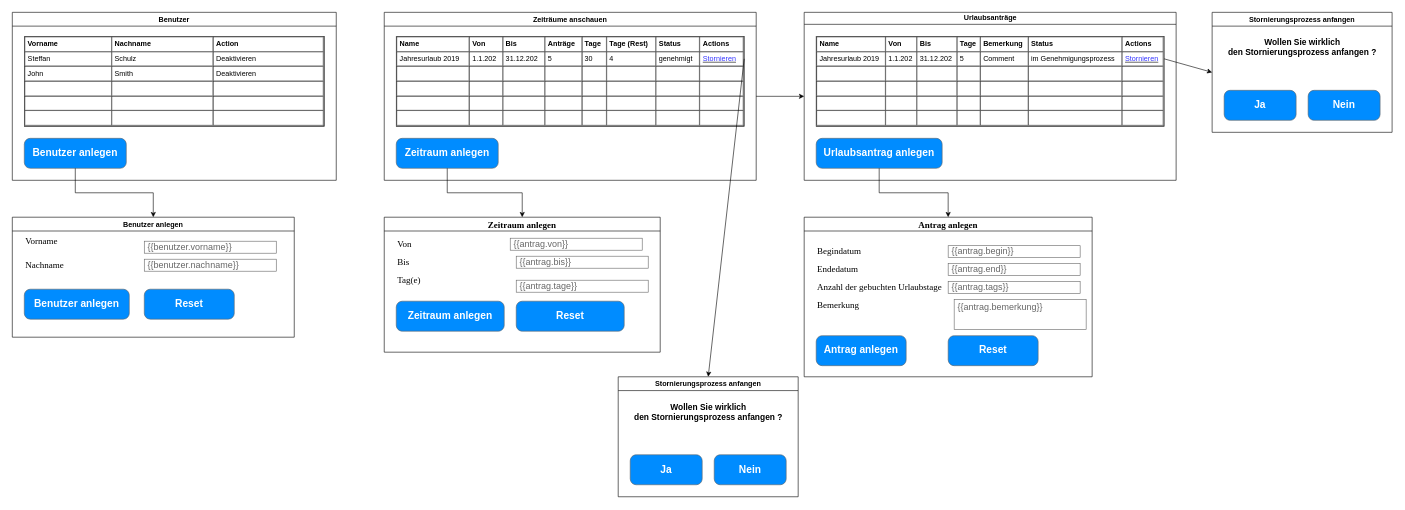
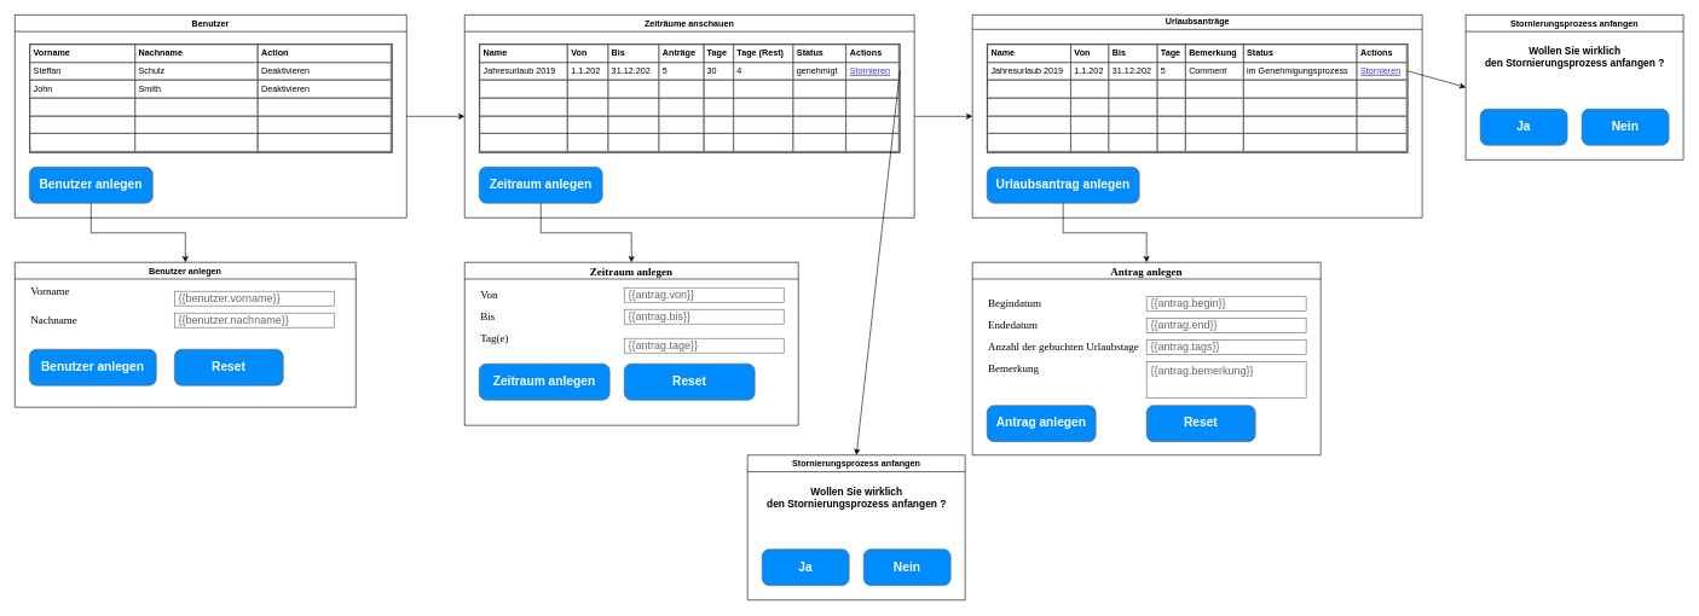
+ <mxCell id="29" value="" style="edgeStyle=orthogonalEdgeStyle;rounded=0;orthogonalLoop=1;jettySize=auto;html=1;" edge="1" parent="1" source="30" target="38"><mxGeometry relative="1" as="geometry" /></mxCell>
- <mxCell id="14" value="{{antrag.von}}" style="strokeWidth=1;shadow=0;dashed=0;align=center;html=1;shape=mxgraph.mockup.text.textBox;fillColor=#ffffff;fontColor=#666666;align=left;fontSize=15;spacingLeft=4;spacingTop=-3;strokeColor=#666666;mainText=" parent="13" vertex="1"><mxGeometry x="210" y="35" width="220" height="20" as="geometry" /></mxCell>
+ <mxCell id="14" value="{{antrag.von}}" style="strokeWidth=1;shadow=0;dashed=0;align=center;html=1;shape=mxgraph.mockup.text.textBox;fillColor=#ffffff;fontColor=#666666;align=left;fontSize=15;spacingLeft=4;spacingTop=-3;strokeColor=#666666;mainText=" parent="13" vertex="1"><mxGeometry x="220" y="35" width="220" height="20" as="geometry" /></mxCell>
- <mxCell id="10" value="{{antrag.bemerkung}}" style="strokeWidth=1;shadow=0;dashed=0;align=center;html=1;shape=mxgraph.mockup.text.textBox;fillColor=#ffffff;fontColor=#666666;align=left;fontSize=15;spacingLeft=4;spacingTop=-3;strokeColor=#666666;mainText=;verticalAlign=top;" parent="2" vertex="1"><mxGeometry x="250" y="137.5" width="220" height="50" as="geometry" /></mxCell>
+ <mxCell id="10" value="{{antrag.bemerkung}}" style="strokeWidth=1;shadow=0;dashed=0;align=center;html=1;shape=mxgraph.mockup.text.textBox;fillColor=#ffffff;fontColor=#666666;align=left;fontSize=15;spacingLeft=4;spacingTop=-3;strokeColor=#666666;mainText=;verticalAlign=top;" parent="2" vertex="1"><mxGeometry x="240" y="137.5" width="220" height="50" as="geometry" /></mxCell>
